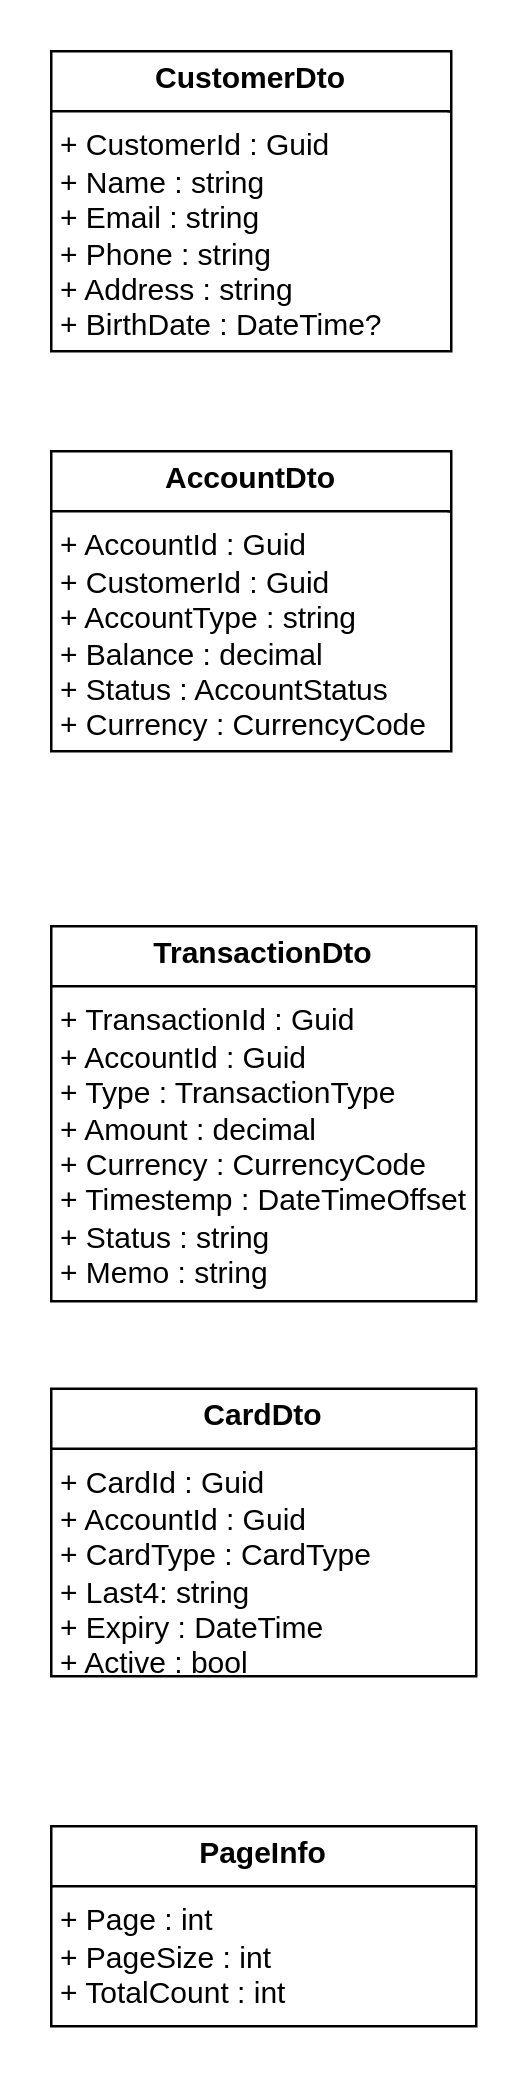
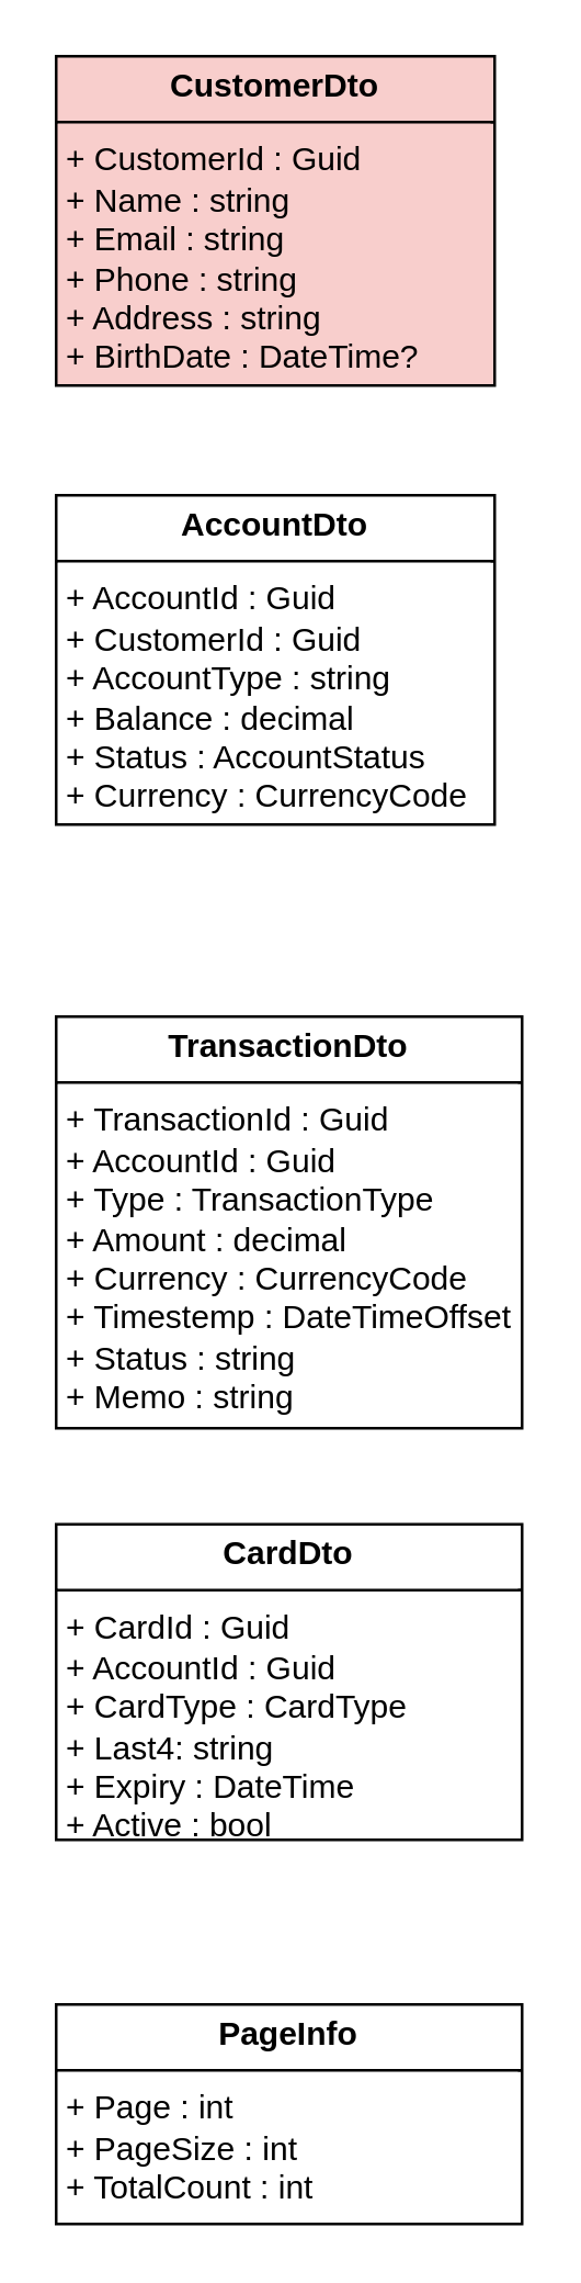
- <mxCell id="2" value="&lt;p style=&quot;margin:0px;margin-top:4px;text-align:center;&quot;&gt;&lt;b&gt;CustomerDto&lt;/b&gt;&lt;/p&gt;&lt;hr size=&quot;1&quot; style=&quot;border-style:solid;&quot;&gt;&lt;p style=&quot;margin:0px;margin-left:4px;&quot;&gt;+ CustomerId : Guid&lt;/p&gt;&lt;p style=&quot;margin:0px;margin-left:4px;&quot;&gt;+ Name : string&lt;/p&gt;&lt;p style=&quot;margin:0px;margin-left:4px;&quot;&gt;+ Email : string&lt;/p&gt;&lt;p style=&quot;margin:0px;margin-left:4px;&quot;&gt;+ Phone : string&lt;/p&gt;&lt;p style=&quot;margin:0px;margin-left:4px;&quot;&gt;+ Address : string&lt;/p&gt;&lt;p style=&quot;margin:0px;margin-left:4px;&quot;&gt;+ BirthDate : DateTime?&lt;/p&gt;" style="verticalAlign=top;align=left;overflow=fill;html=1;whiteSpace=wrap;" parent="1" vertex="1"><mxGeometry x="20" y="20" width="160" height="120" as="geometry" /></mxCell>
+ <mxCell id="2" value="&lt;p style=&quot;margin:0px;margin-top:4px;text-align:center;&quot;&gt;&lt;b&gt;CustomerDto&lt;/b&gt;&lt;/p&gt;&lt;hr size=&quot;1&quot; style=&quot;border-style:solid;&quot;&gt;&lt;p style=&quot;margin:0px;margin-left:4px;&quot;&gt;+ CustomerId : Guid&lt;/p&gt;&lt;p style=&quot;margin:0px;margin-left:4px;&quot;&gt;+ Name : string&lt;/p&gt;&lt;p style=&quot;margin:0px;margin-left:4px;&quot;&gt;+ Email : string&lt;/p&gt;&lt;p style=&quot;margin:0px;margin-left:4px;&quot;&gt;+ Phone : string&lt;/p&gt;&lt;p style=&quot;margin:0px;margin-left:4px;&quot;&gt;+ Address : string&lt;/p&gt;&lt;p style=&quot;margin:0px;margin-left:4px;&quot;&gt;+ BirthDate : DateTime?&lt;/p&gt;" style="verticalAlign=top;align=left;overflow=fill;html=1;whiteSpace=wrap;fillColor=#f8cecc;" parent="1" vertex="1"><mxGeometry x="20" y="20" width="160" height="120" as="geometry" /></mxCell>
